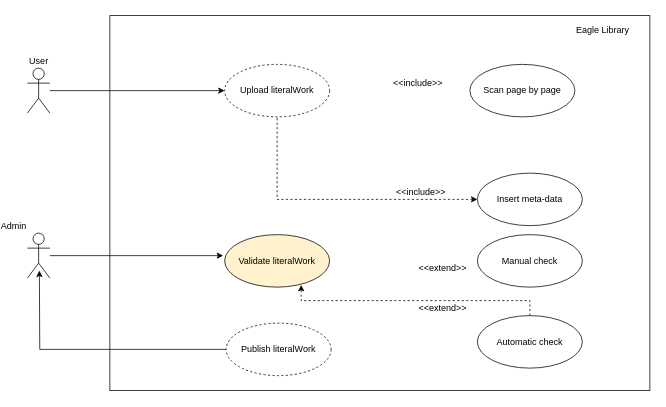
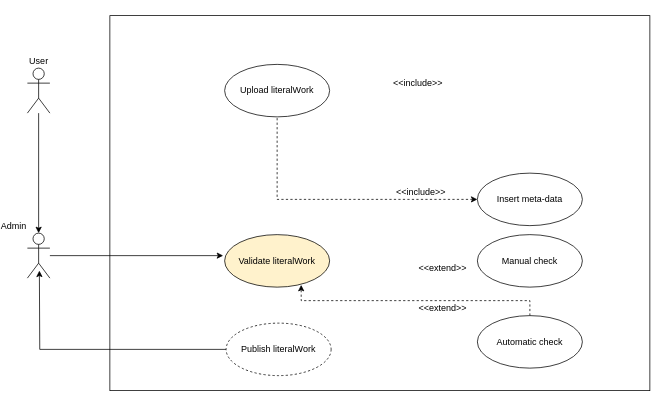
- <mxCell id="21" value="Eagle Library" style="text;html=1;resizable=0;points=[];autosize=1;align=left;verticalAlign=top;spacingTop=-4;" vertex="1" parent="1"><mxGeometry x="750" y="30" width="90" height="20" as="geometry" /></mxCell>
- <mxCell id="3" style="edgeStyle=orthogonalEdgeStyle;rounded=0;orthogonalLoop=1;jettySize=auto;html=1;" edge="1" parent="1" source="4" target="7"><mxGeometry relative="1" as="geometry" /></mxCell>
+ <mxCell id="3" style="edgeStyle=orthogonalEdgeStyle;rounded=0;orthogonalLoop=1;jettySize=auto;html=1;" edge="1" parent="1" source="4" target="6"><mxGeometry relative="1" as="geometry" /></mxCell>
- <mxCell id="7" value="Upload literalWork" style="ellipse;whiteSpace=wrap;html=1;dashed=1;" vertex="1" parent="1"><mxGeometry x="283" y="85" width="140" height="70" as="geometry" /></mxCell>
+ <mxCell id="7" value="Upload literalWork" style="ellipse;whiteSpace=wrap;html=1;" vertex="1" parent="1"><mxGeometry x="283" y="85" width="140" height="70" as="geometry" /></mxCell>
- <mxCell id="8" value="Scan page by page" style="ellipse;whiteSpace=wrap;html=1;" vertex="1" parent="1"><mxGeometry x="610" y="85" width="140" height="70" as="geometry" /></mxCell>
